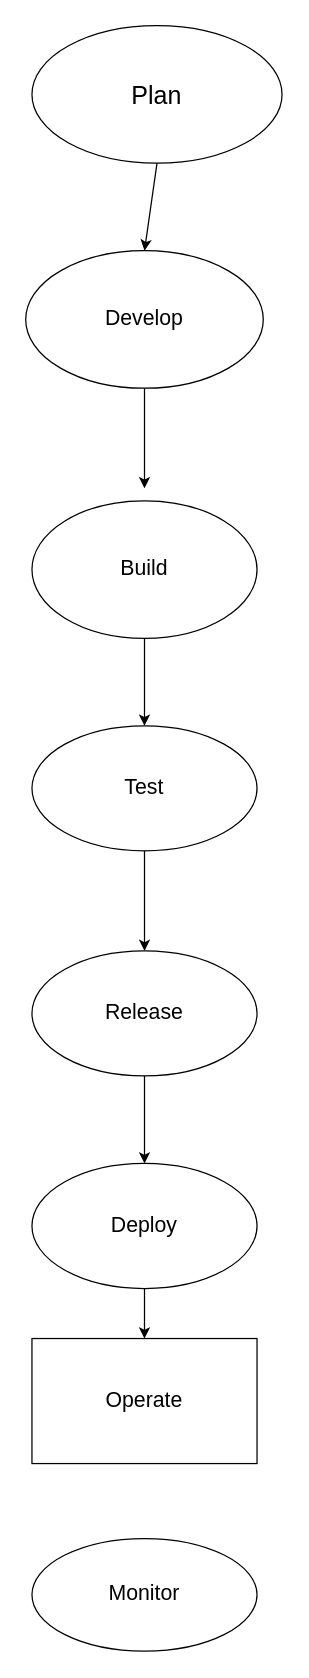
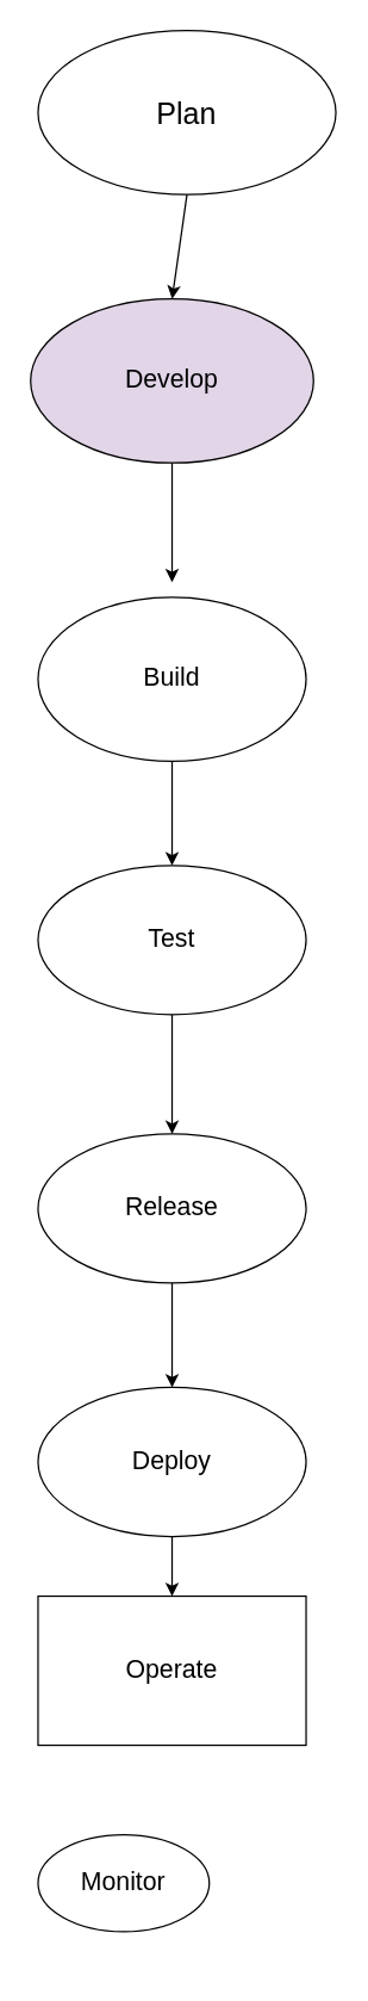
- <mxCell id="4" value="&lt;font style=&quot;font-size: 17px;&quot;&gt;Develop&lt;/font&gt;" style="ellipse;whiteSpace=wrap;html=1;" vertex="1" parent="1"><mxGeometry x="20" y="200" width="190" height="110" as="geometry" /></mxCell>
+ <mxCell id="4" value="&lt;font style=&quot;font-size: 17px;&quot;&gt;Develop&lt;/font&gt;" style="ellipse;whiteSpace=wrap;html=1;fillColor=#e1d5e7;" vertex="1" parent="1"><mxGeometry x="20" y="200" width="190" height="110" as="geometry" /></mxCell>
- <mxCell id="15" value="&lt;font style=&quot;font-size: 17px;&quot;&gt;Monitor&lt;/font&gt;" style="ellipse;whiteSpace=wrap;html=1;" vertex="1" parent="1"><mxGeometry x="25" y="1230" width="180" height="90" as="geometry" /></mxCell>
+ <mxCell id="15" value="&lt;font style=&quot;font-size: 17px;&quot;&gt;Monitor&lt;/font&gt;" style="ellipse;whiteSpace=wrap;html=1;" vertex="1" parent="1"><mxGeometry x="25" y="1230" width="115" height="65" as="geometry" /></mxCell>
